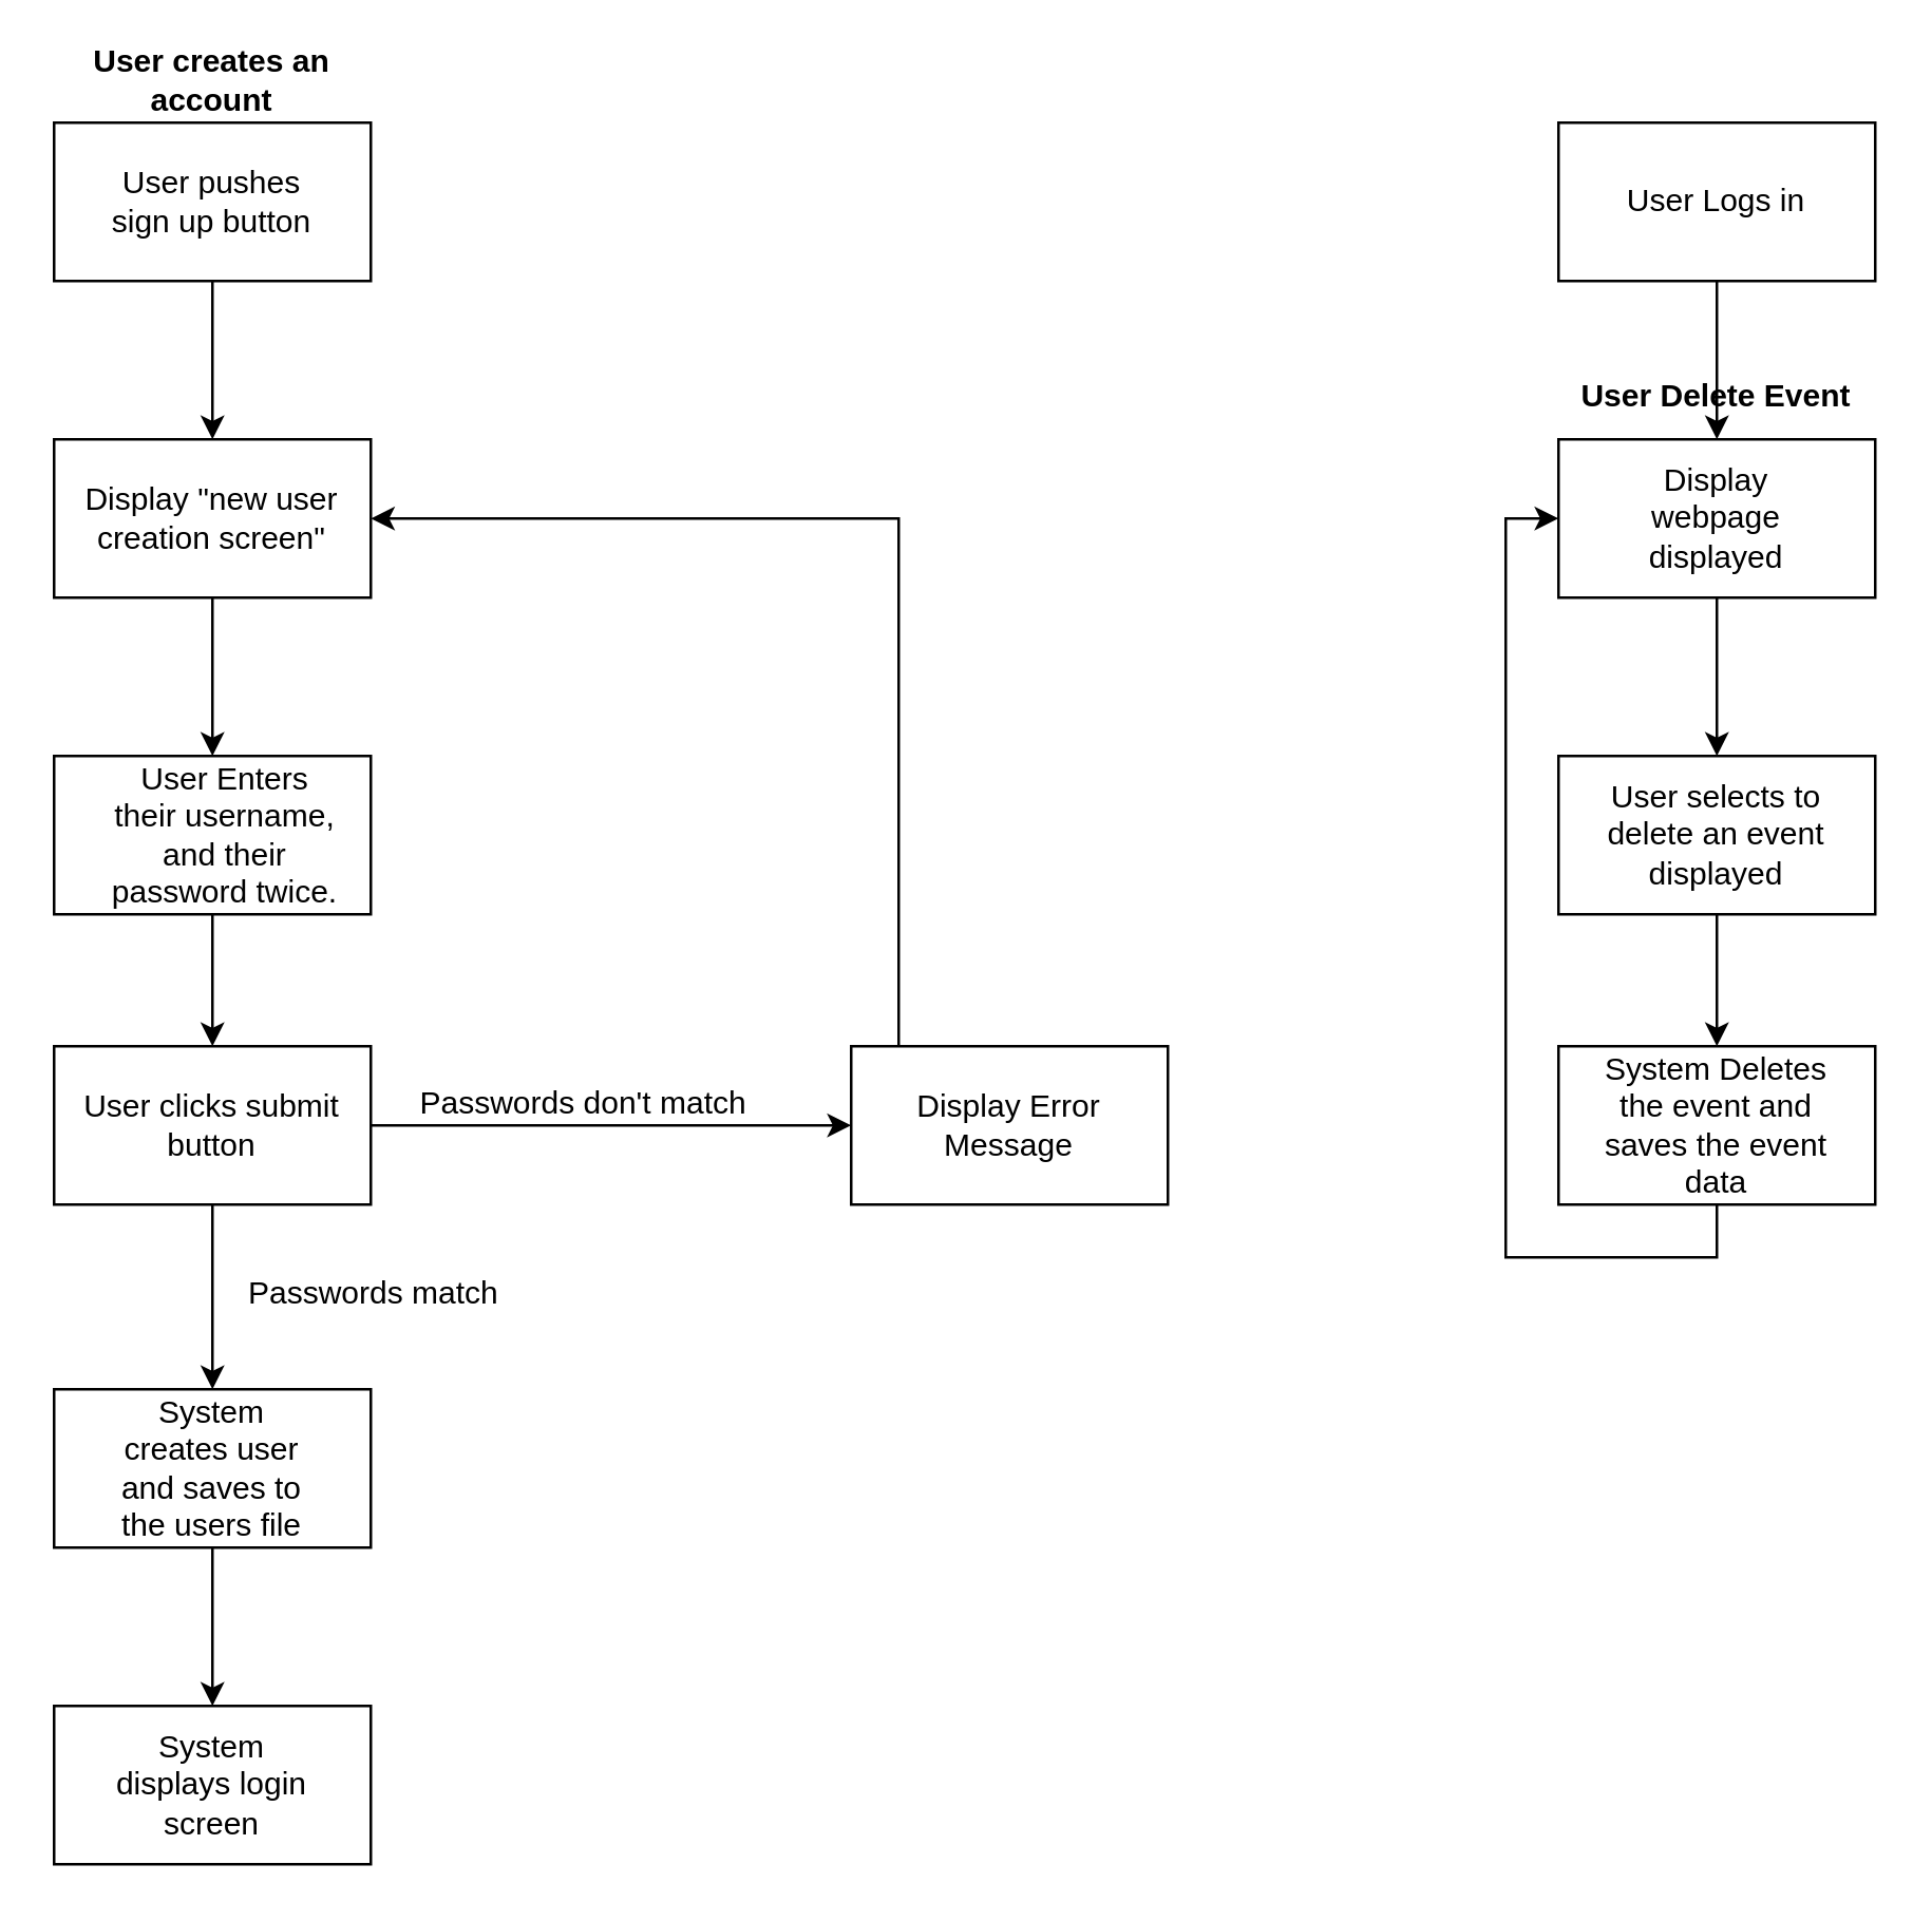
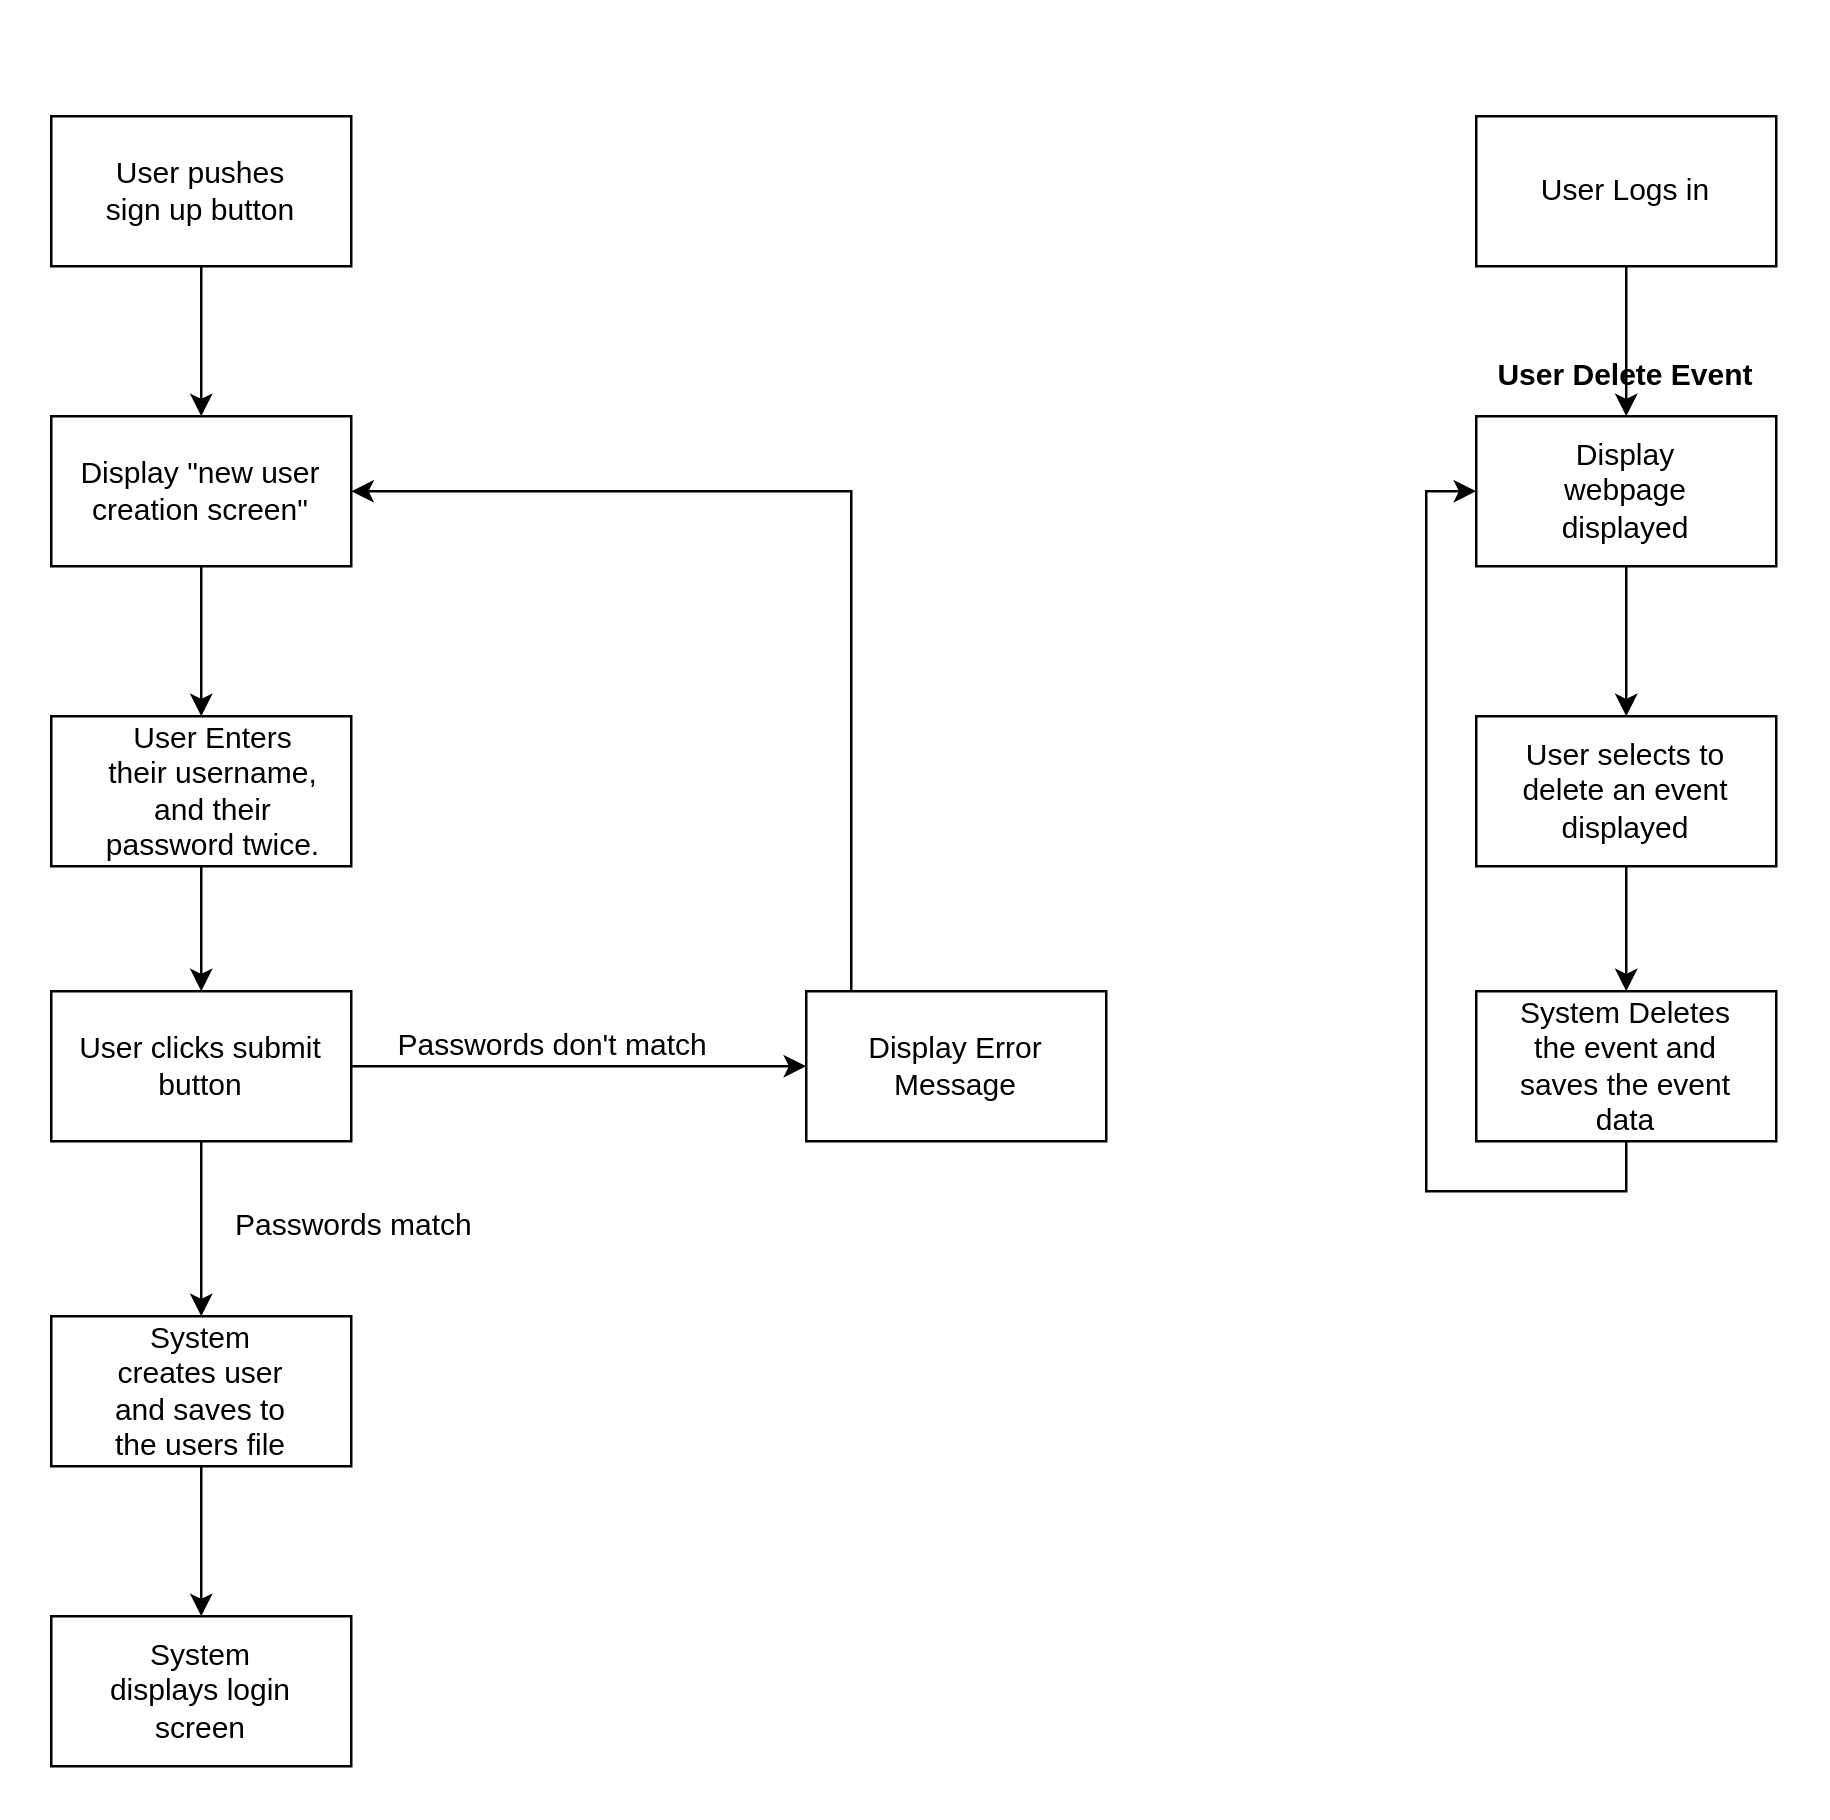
- <mxCell id="20" value="User creates an account" style="text;html=1;strokeColor=none;fillColor=none;align=center;verticalAlign=middle;whiteSpace=wrap;rounded=0;fontStyle=1" parent="1" vertex="1"><mxGeometry x="20" y="20" width="120" height="20" as="geometry" /></mxCell>
